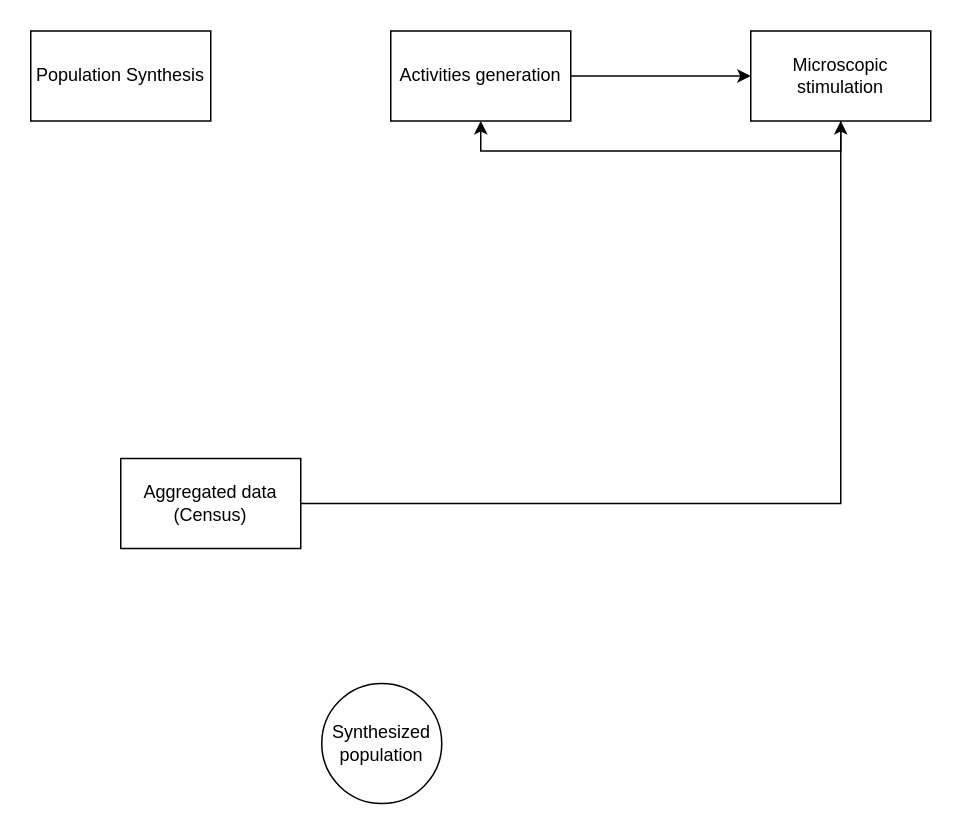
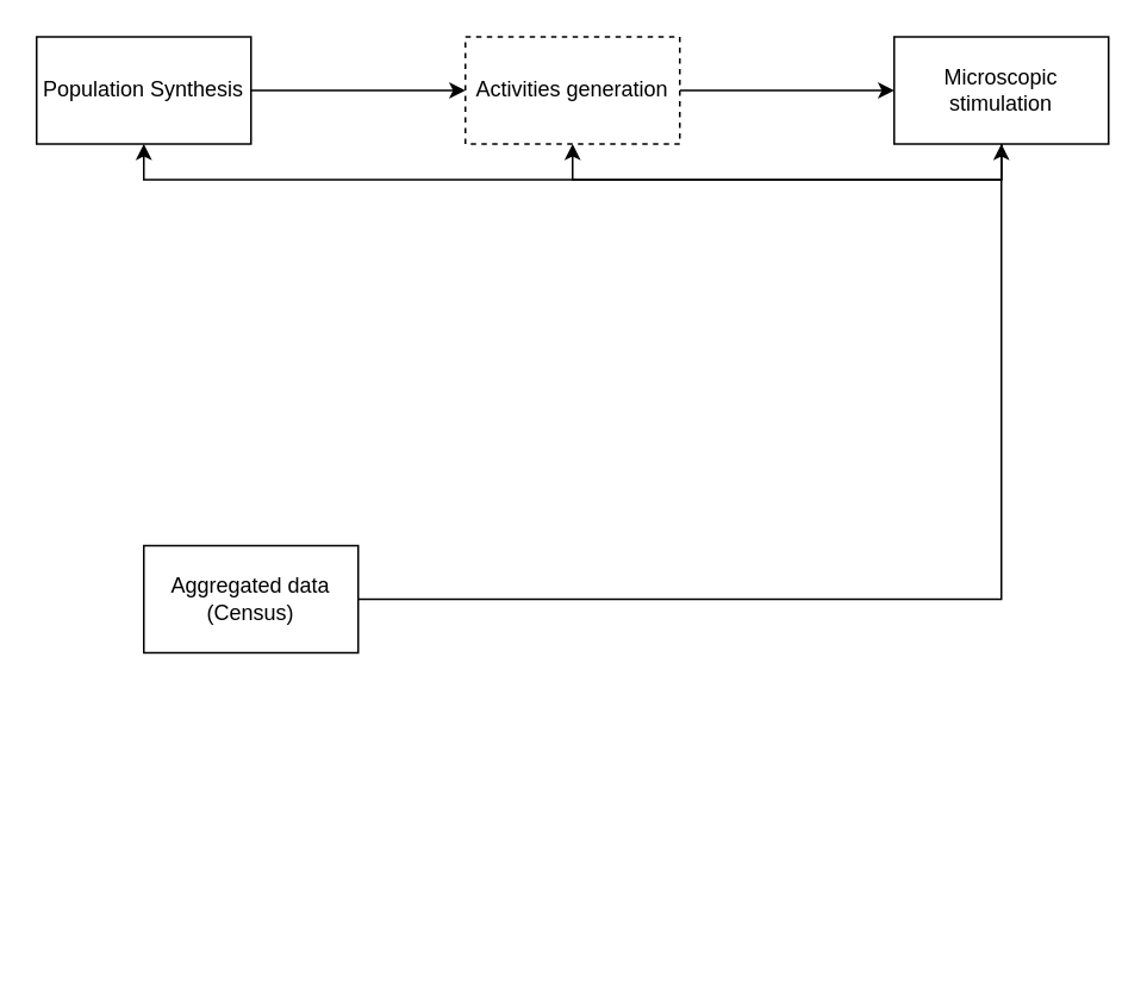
+ <mxCell id="2" style="edgeStyle=orthogonalEdgeStyle;rounded=0;orthogonalLoop=1;jettySize=auto;html=1;exitX=1;exitY=0.5;exitDx=0;exitDy=0;entryX=0;entryY=0.5;entryDx=0;entryDy=0;" parent="1" source="3" target="5" edge="1"><mxGeometry relative="1" as="geometry" /></mxCell>
- <mxCell id="5" value="Activities generation" style="rounded=0;whiteSpace=wrap;html=1;" parent="1" vertex="1"><mxGeometry x="260" y="20" width="120" height="60" as="geometry" /></mxCell>
+ <mxCell id="5" value="Activities generation" style="rounded=0;whiteSpace=wrap;html=1;dashed=1;" parent="1" vertex="1"><mxGeometry x="260" y="20" width="120" height="60" as="geometry" /></mxCell>
+ <mxCell id="7" style="edgeStyle=orthogonalEdgeStyle;rounded=0;orthogonalLoop=1;jettySize=auto;html=1;entryX=0.5;entryY=1;entryDx=0;entryDy=0;" parent="1" source="8" target="3" edge="1"><mxGeometry relative="1" as="geometry"><Array as="points"><mxPoint x="560" y="100" /><mxPoint x="80" y="100" /></Array></mxGeometry></mxCell>
- <mxCell id="11" value="Synthesized population" style="ellipse;whiteSpace=wrap;html=1;aspect=fixed;" vertex="1" parent="1"><mxGeometry x="214" y="455" width="80" height="80" as="geometry" /></mxCell>
